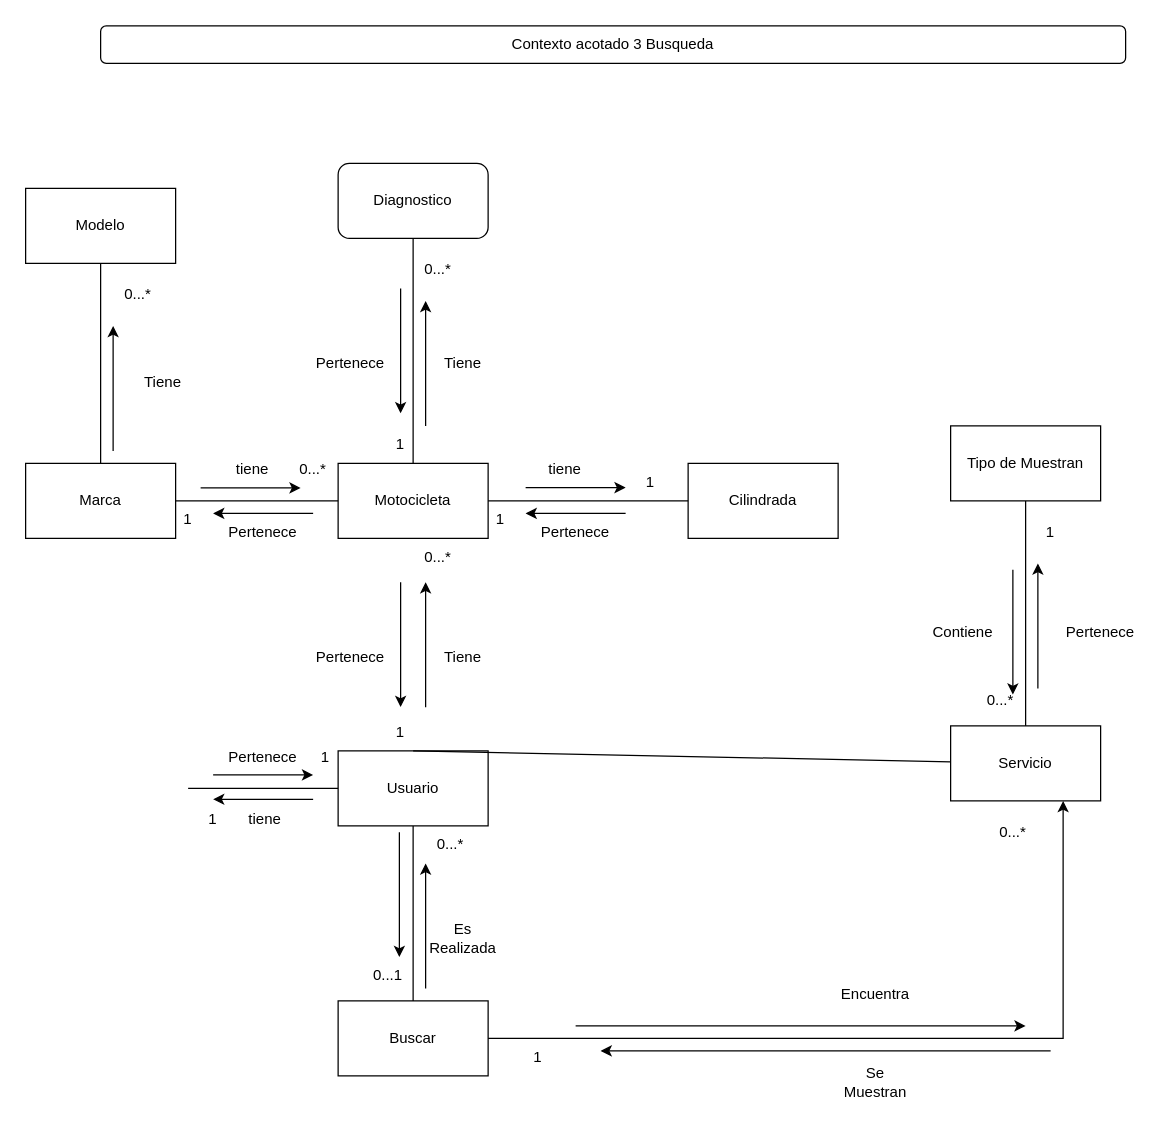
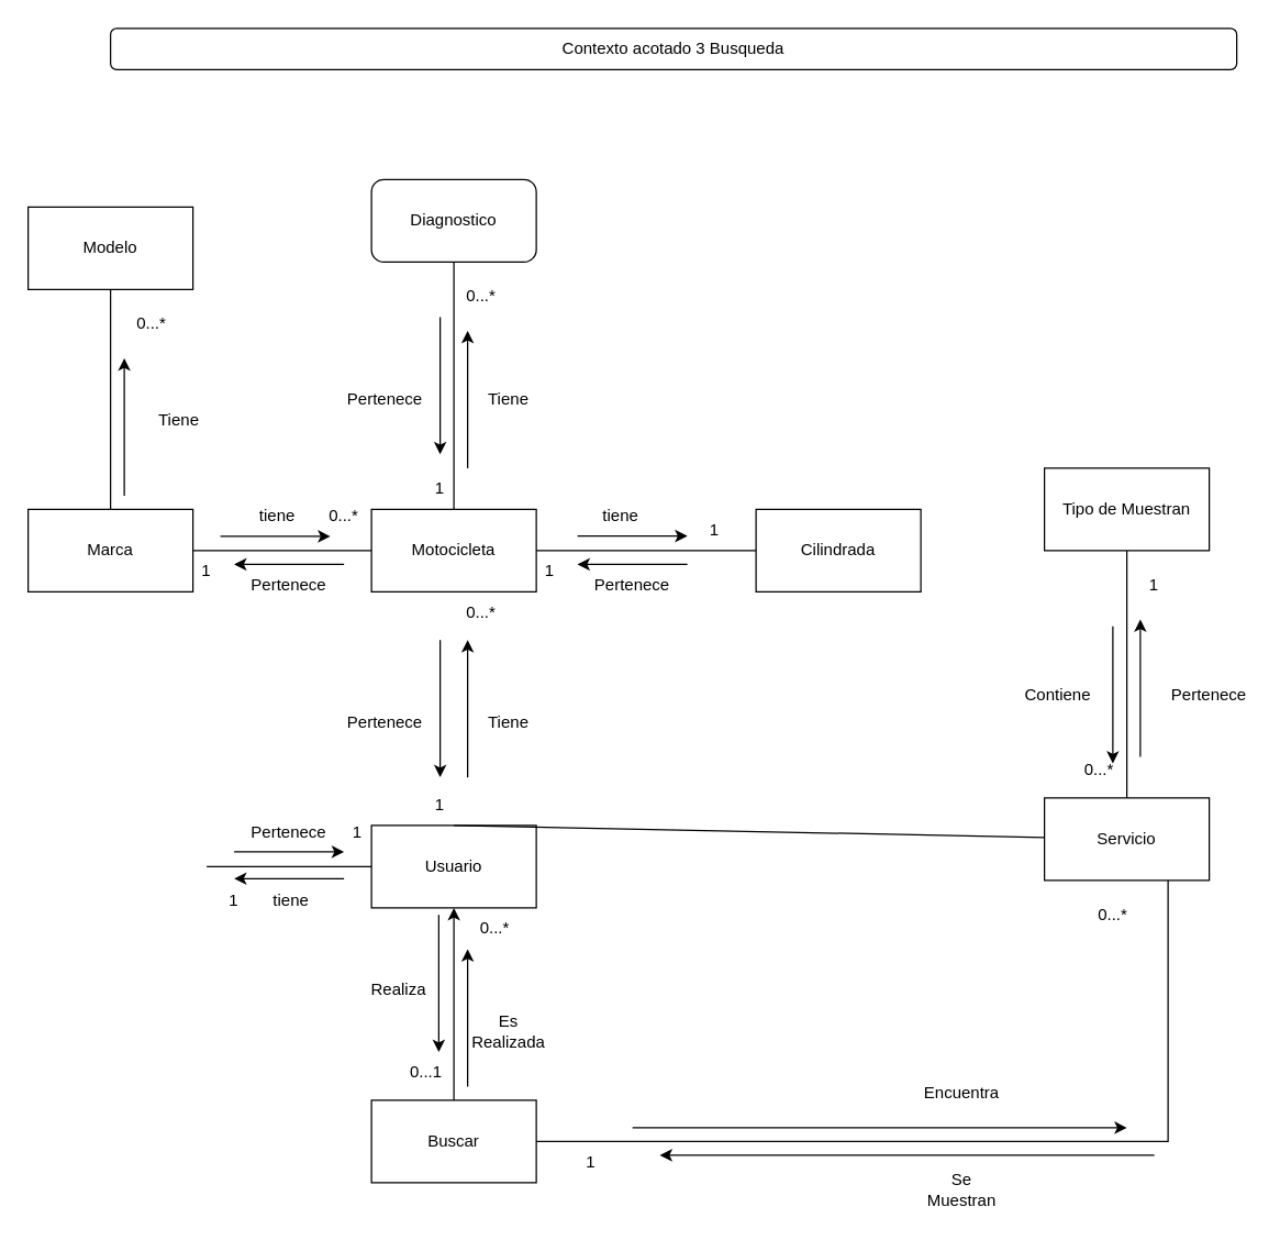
- <mxCell id="10" value="" style="endArrow=classic;html=1;rounded=0;exitX=1;exitY=0.5;exitDx=0;exitDy=0;entryX=0.75;entryY=1;entryDx=0;entryDy=0;" edge="1" parent="1" source="5" target="39"><mxGeometry width="50" height="50" relative="1" as="geometry"><mxPoint x="450" y="835.5" as="sourcePoint" /><mxPoint x="1250" y="374.5" as="targetPoint" /><Array as="points"><mxPoint x="850" y="830" /></Array></mxGeometry></mxCell>
+ <mxCell id="10" value="" style="endArrow=none;html=1;rounded=0;exitX=1;exitY=0.5;exitDx=0;exitDy=0;entryX=0.75;entryY=1;entryDx=0;entryDy=0;" edge="1" parent="1" source="5" target="39"><mxGeometry width="50" height="50" relative="1" as="geometry"><mxPoint x="450" y="835.5" as="sourcePoint" /><mxPoint x="1250" y="374.5" as="targetPoint" /><Array as="points"><mxPoint x="850" y="830" /></Array></mxGeometry></mxCell>
- <mxCell id="9" value="" style="endArrow=none;html=1;rounded=0;entryX=0.5;entryY=1;entryDx=0;entryDy=0;exitX=0.5;exitY=0;exitDx=0;exitDy=0;" edge="1" parent="1" source="5" target="4"><mxGeometry width="50" height="50" relative="1" as="geometry"><mxPoint x="420" y="700" as="sourcePoint" /><mxPoint x="470" y="650" as="targetPoint" /></mxGeometry></mxCell>
+ <mxCell id="9" value="" style="endArrow=classic;html=1;rounded=0;entryX=0.5;entryY=1;entryDx=0;entryDy=0;exitX=0.5;exitY=0;exitDx=0;exitDy=0;" edge="1" parent="1" source="5" target="4"><mxGeometry width="50" height="50" relative="1" as="geometry"><mxPoint x="420" y="700" as="sourcePoint" /><mxPoint x="470" y="650" as="targetPoint" /></mxGeometry></mxCell>
+ <mxCell id="36" value="Realiza" style="text;html=1;align=center;verticalAlign=middle;whiteSpace=wrap;rounded=0;" vertex="1" parent="1"><mxGeometry x="260" y="705" width="60" height="30" as="geometry" /></mxCell>
